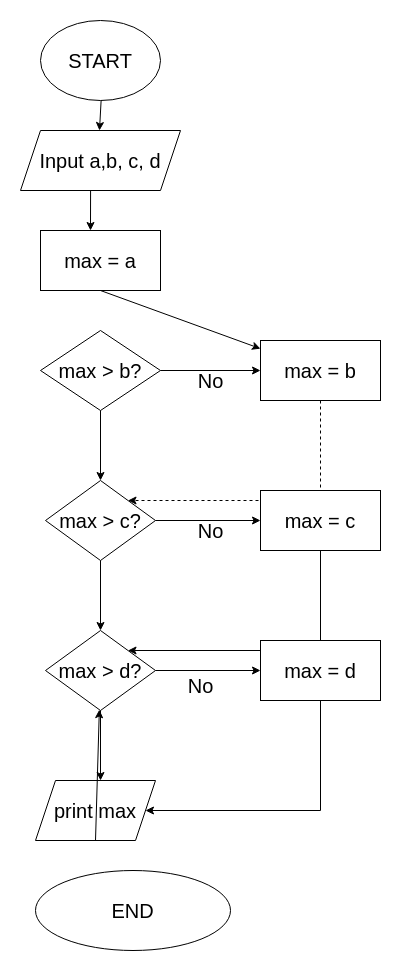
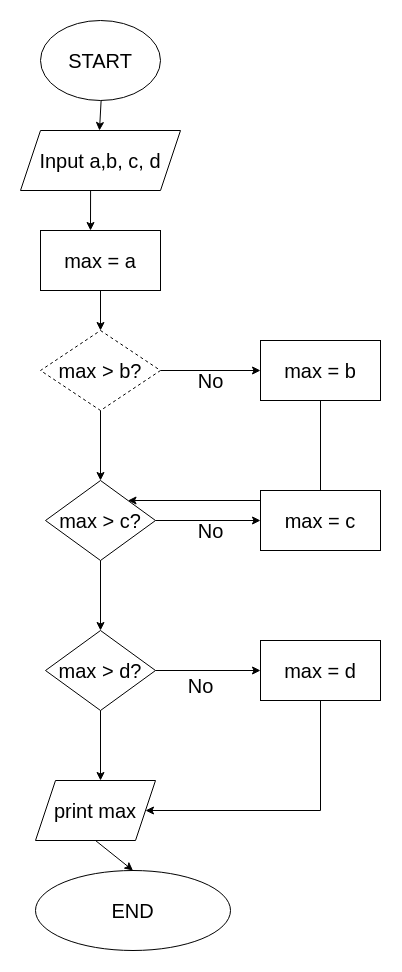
- <mxCell id="6" value="" style="endArrow=classic;html=1;rounded=0;exitX=0.5;exitY=1;exitDx=0;exitDy=0;fontSize=20;" parent="1" source="4" target="9" edge="1"><mxGeometry width="50" height="50" relative="1" as="geometry"><mxPoint x="40" y="350" as="sourcePoint" /><mxPoint x="90" y="300" as="targetPoint" /></mxGeometry></mxCell>
+ <mxCell id="6" value="" style="endArrow=classic;html=1;rounded=0;exitX=0.5;exitY=1;exitDx=0;exitDy=0;entryX=0.5;entryY=0;entryDx=0;entryDy=0;fontSize=20;" parent="1" source="4" target="5" edge="1"><mxGeometry width="50" height="50" relative="1" as="geometry"><mxPoint x="40" y="350" as="sourcePoint" /><mxPoint x="90" y="300" as="targetPoint" /></mxGeometry></mxCell>
- <mxCell id="5" value="max &amp;gt; b?" style="rhombus;whiteSpace=wrap;html=1;fontSize=20;" parent="1" vertex="1"><mxGeometry x="40" y="330" width="120" height="80" as="geometry" /></mxCell>
+ <mxCell id="5" value="max &amp;gt; b?" style="rhombus;whiteSpace=wrap;html=1;fontSize=20;dashed=1;" parent="1" vertex="1"><mxGeometry x="40" y="330" width="120" height="80" as="geometry" /></mxCell>
- <mxCell id="12" value="" style="endArrow=classic;html=1;rounded=0;exitX=0.5;exitY=1;exitDx=0;exitDy=0;entryX=1;entryY=0;entryDx=0;entryDy=0;fontSize=20;dashed=1;" parent="1" source="9" target="11" edge="1"><mxGeometry width="50" height="50" relative="1" as="geometry"><mxPoint x="40" y="470" as="sourcePoint" /><mxPoint x="90" y="420" as="targetPoint" /><Array as="points"><mxPoint x="320" y="500" /></Array></mxGeometry></mxCell>
+ <mxCell id="12" value="" style="endArrow=classic;html=1;rounded=0;exitX=0.5;exitY=1;exitDx=0;exitDy=0;entryX=1;entryY=0;entryDx=0;entryDy=0;fontSize=20;" parent="1" source="9" target="11" edge="1"><mxGeometry width="50" height="50" relative="1" as="geometry"><mxPoint x="40" y="470" as="sourcePoint" /><mxPoint x="90" y="420" as="targetPoint" /><Array as="points"><mxPoint x="320" y="500" /></Array></mxGeometry></mxCell>
- <mxCell id="18" value="" style="endArrow=classic;html=1;rounded=0;exitX=0.5;exitY=1;exitDx=0;exitDy=0;entryX=1;entryY=0;entryDx=0;entryDy=0;fontSize=20;" parent="1" source="15" target="17" edge="1"><mxGeometry width="50" height="50" relative="1" as="geometry"><mxPoint x="40" y="620" as="sourcePoint" /><mxPoint x="90" y="570" as="targetPoint" /><Array as="points"><mxPoint x="320" y="650" /></Array></mxGeometry></mxCell>
- <mxCell id="27" value="" style="endArrow=classic;html=1;rounded=0;exitX=0.5;exitY=1;exitDx=0;exitDy=0;fontSize=20;" parent="1" source="23" target="17" edge="1"><mxGeometry width="50" height="50" relative="1" as="geometry"><mxPoint x="190" y="980" as="sourcePoint" /><mxPoint x="240" y="930" as="targetPoint" /></mxGeometry></mxCell>
+ <mxCell id="27" value="" style="endArrow=classic;html=1;rounded=0;exitX=0.5;exitY=1;exitDx=0;exitDy=0;entryX=0.5;entryY=0;entryDx=0;entryDy=0;fontSize=20;" parent="1" source="23" target="24" edge="1"><mxGeometry width="50" height="50" relative="1" as="geometry"><mxPoint x="190" y="980" as="sourcePoint" /><mxPoint x="240" y="930" as="targetPoint" /></mxGeometry></mxCell>
